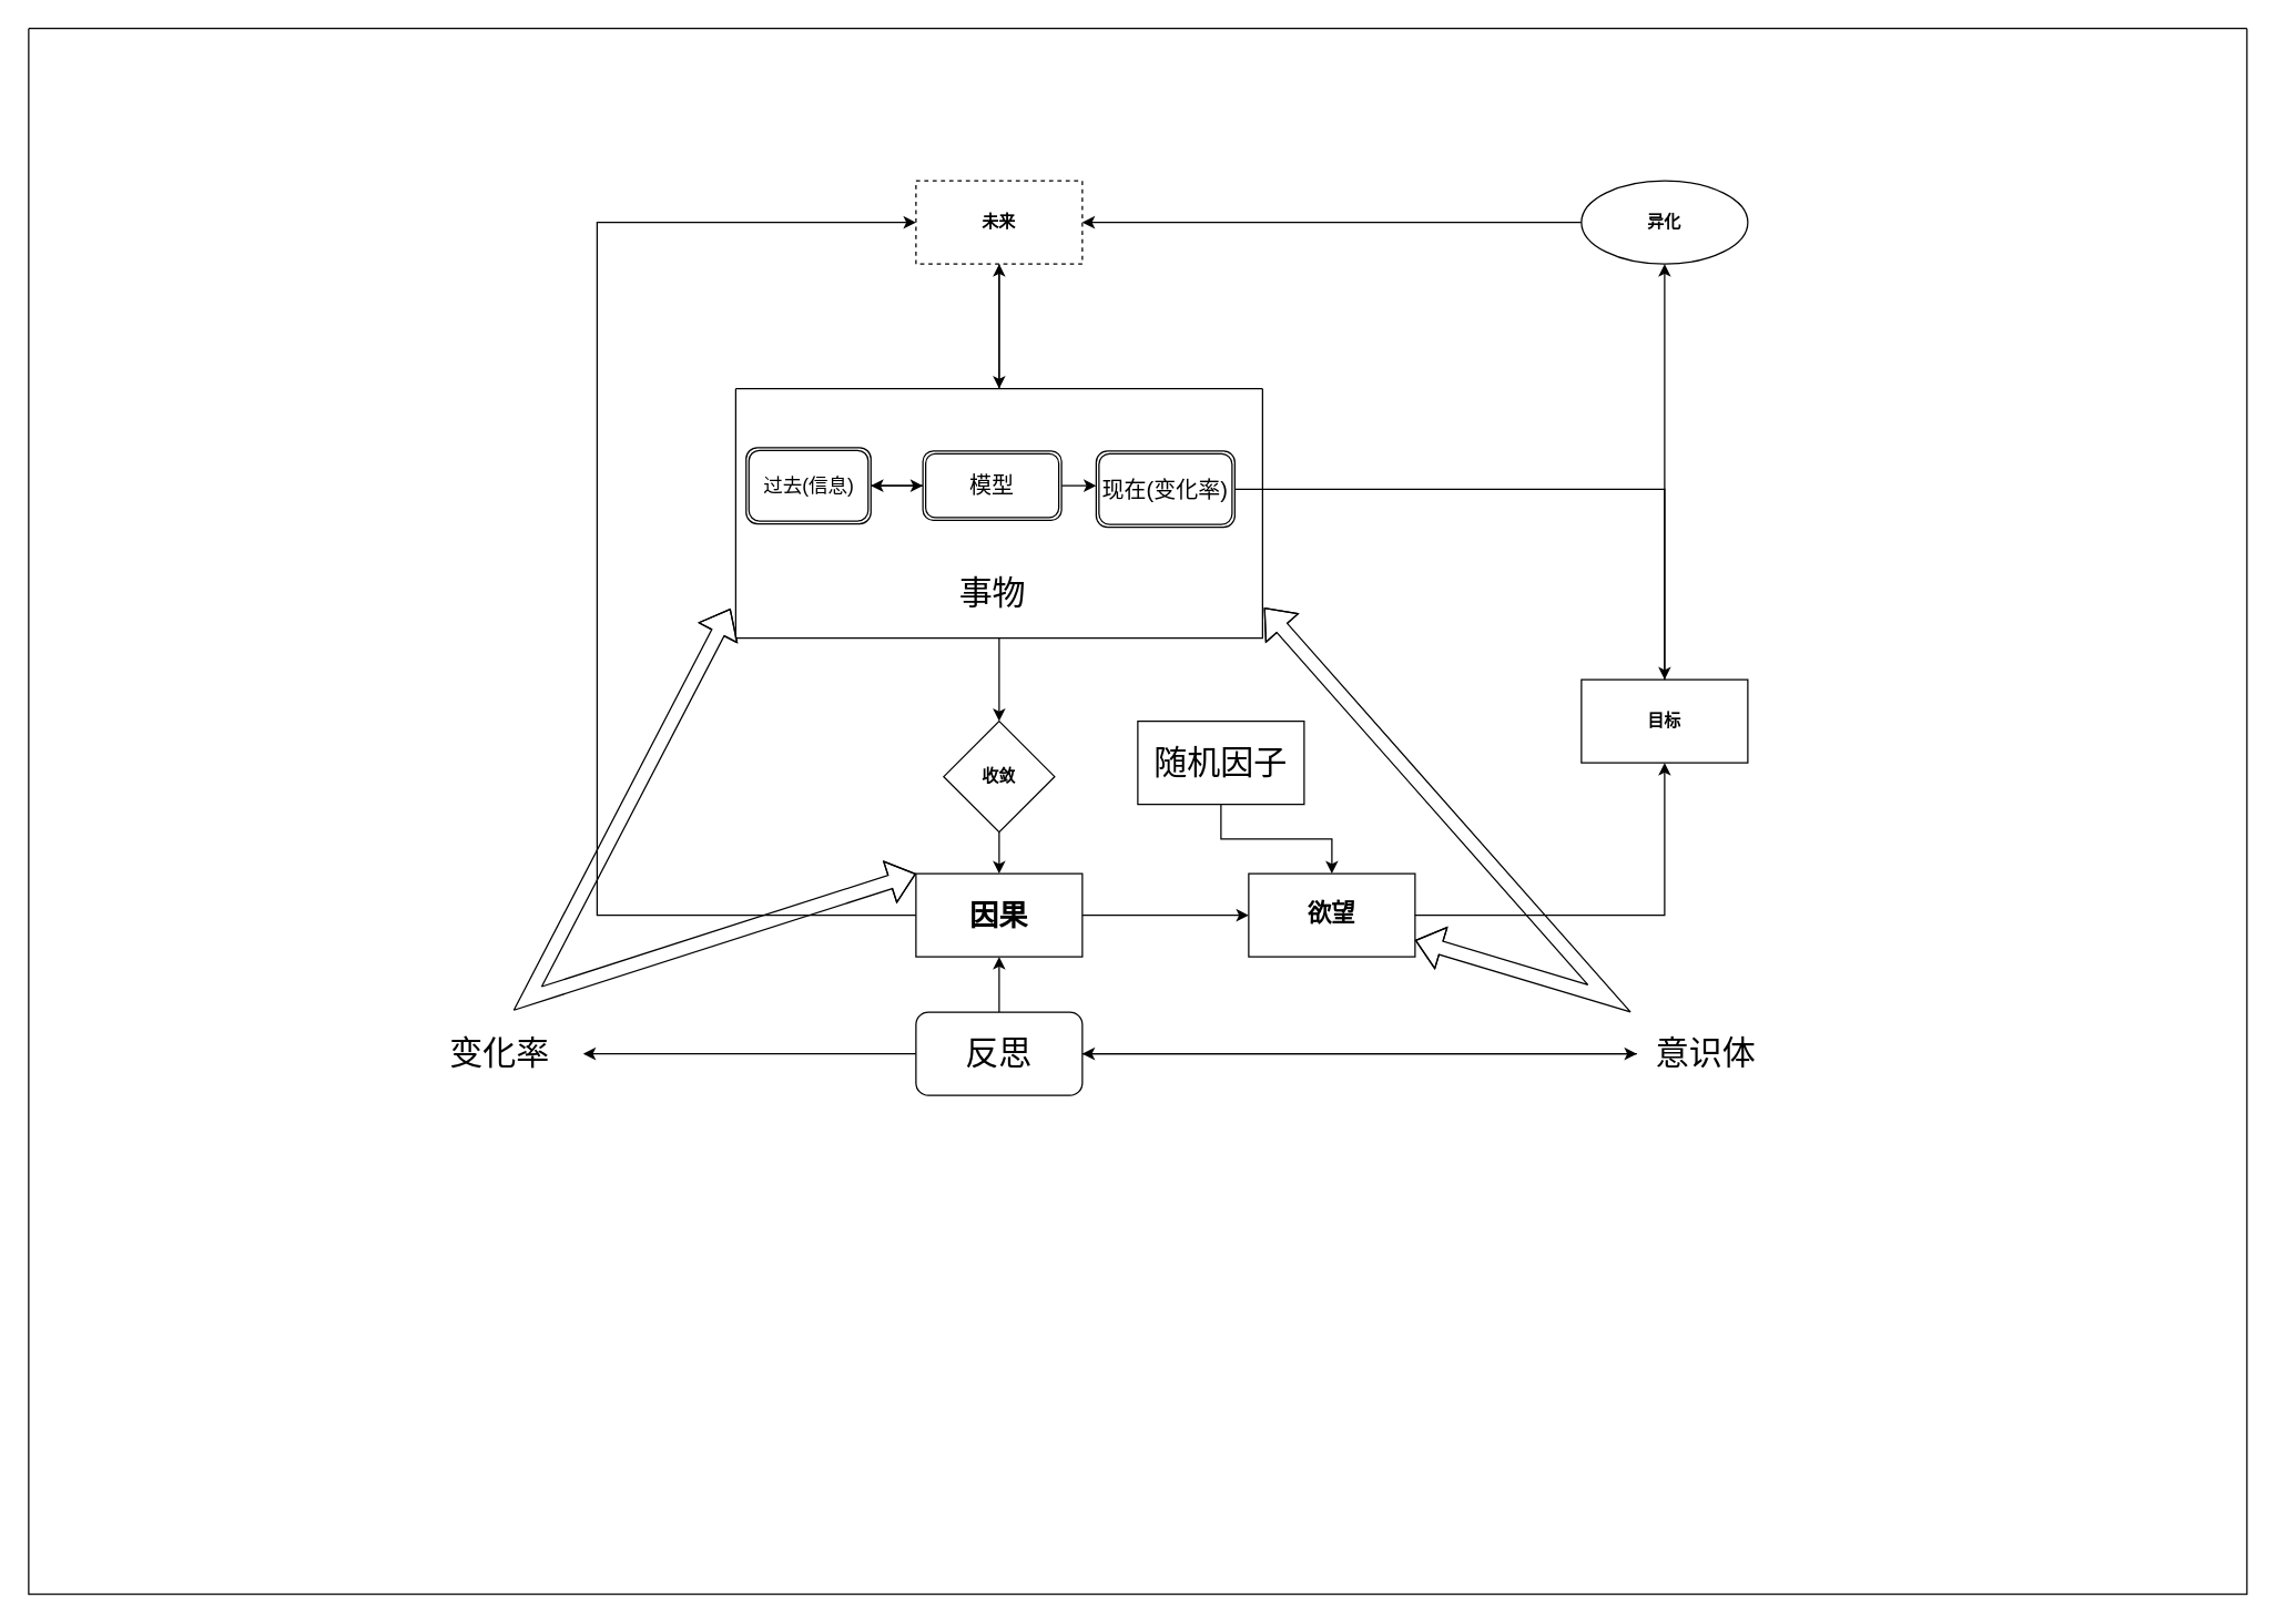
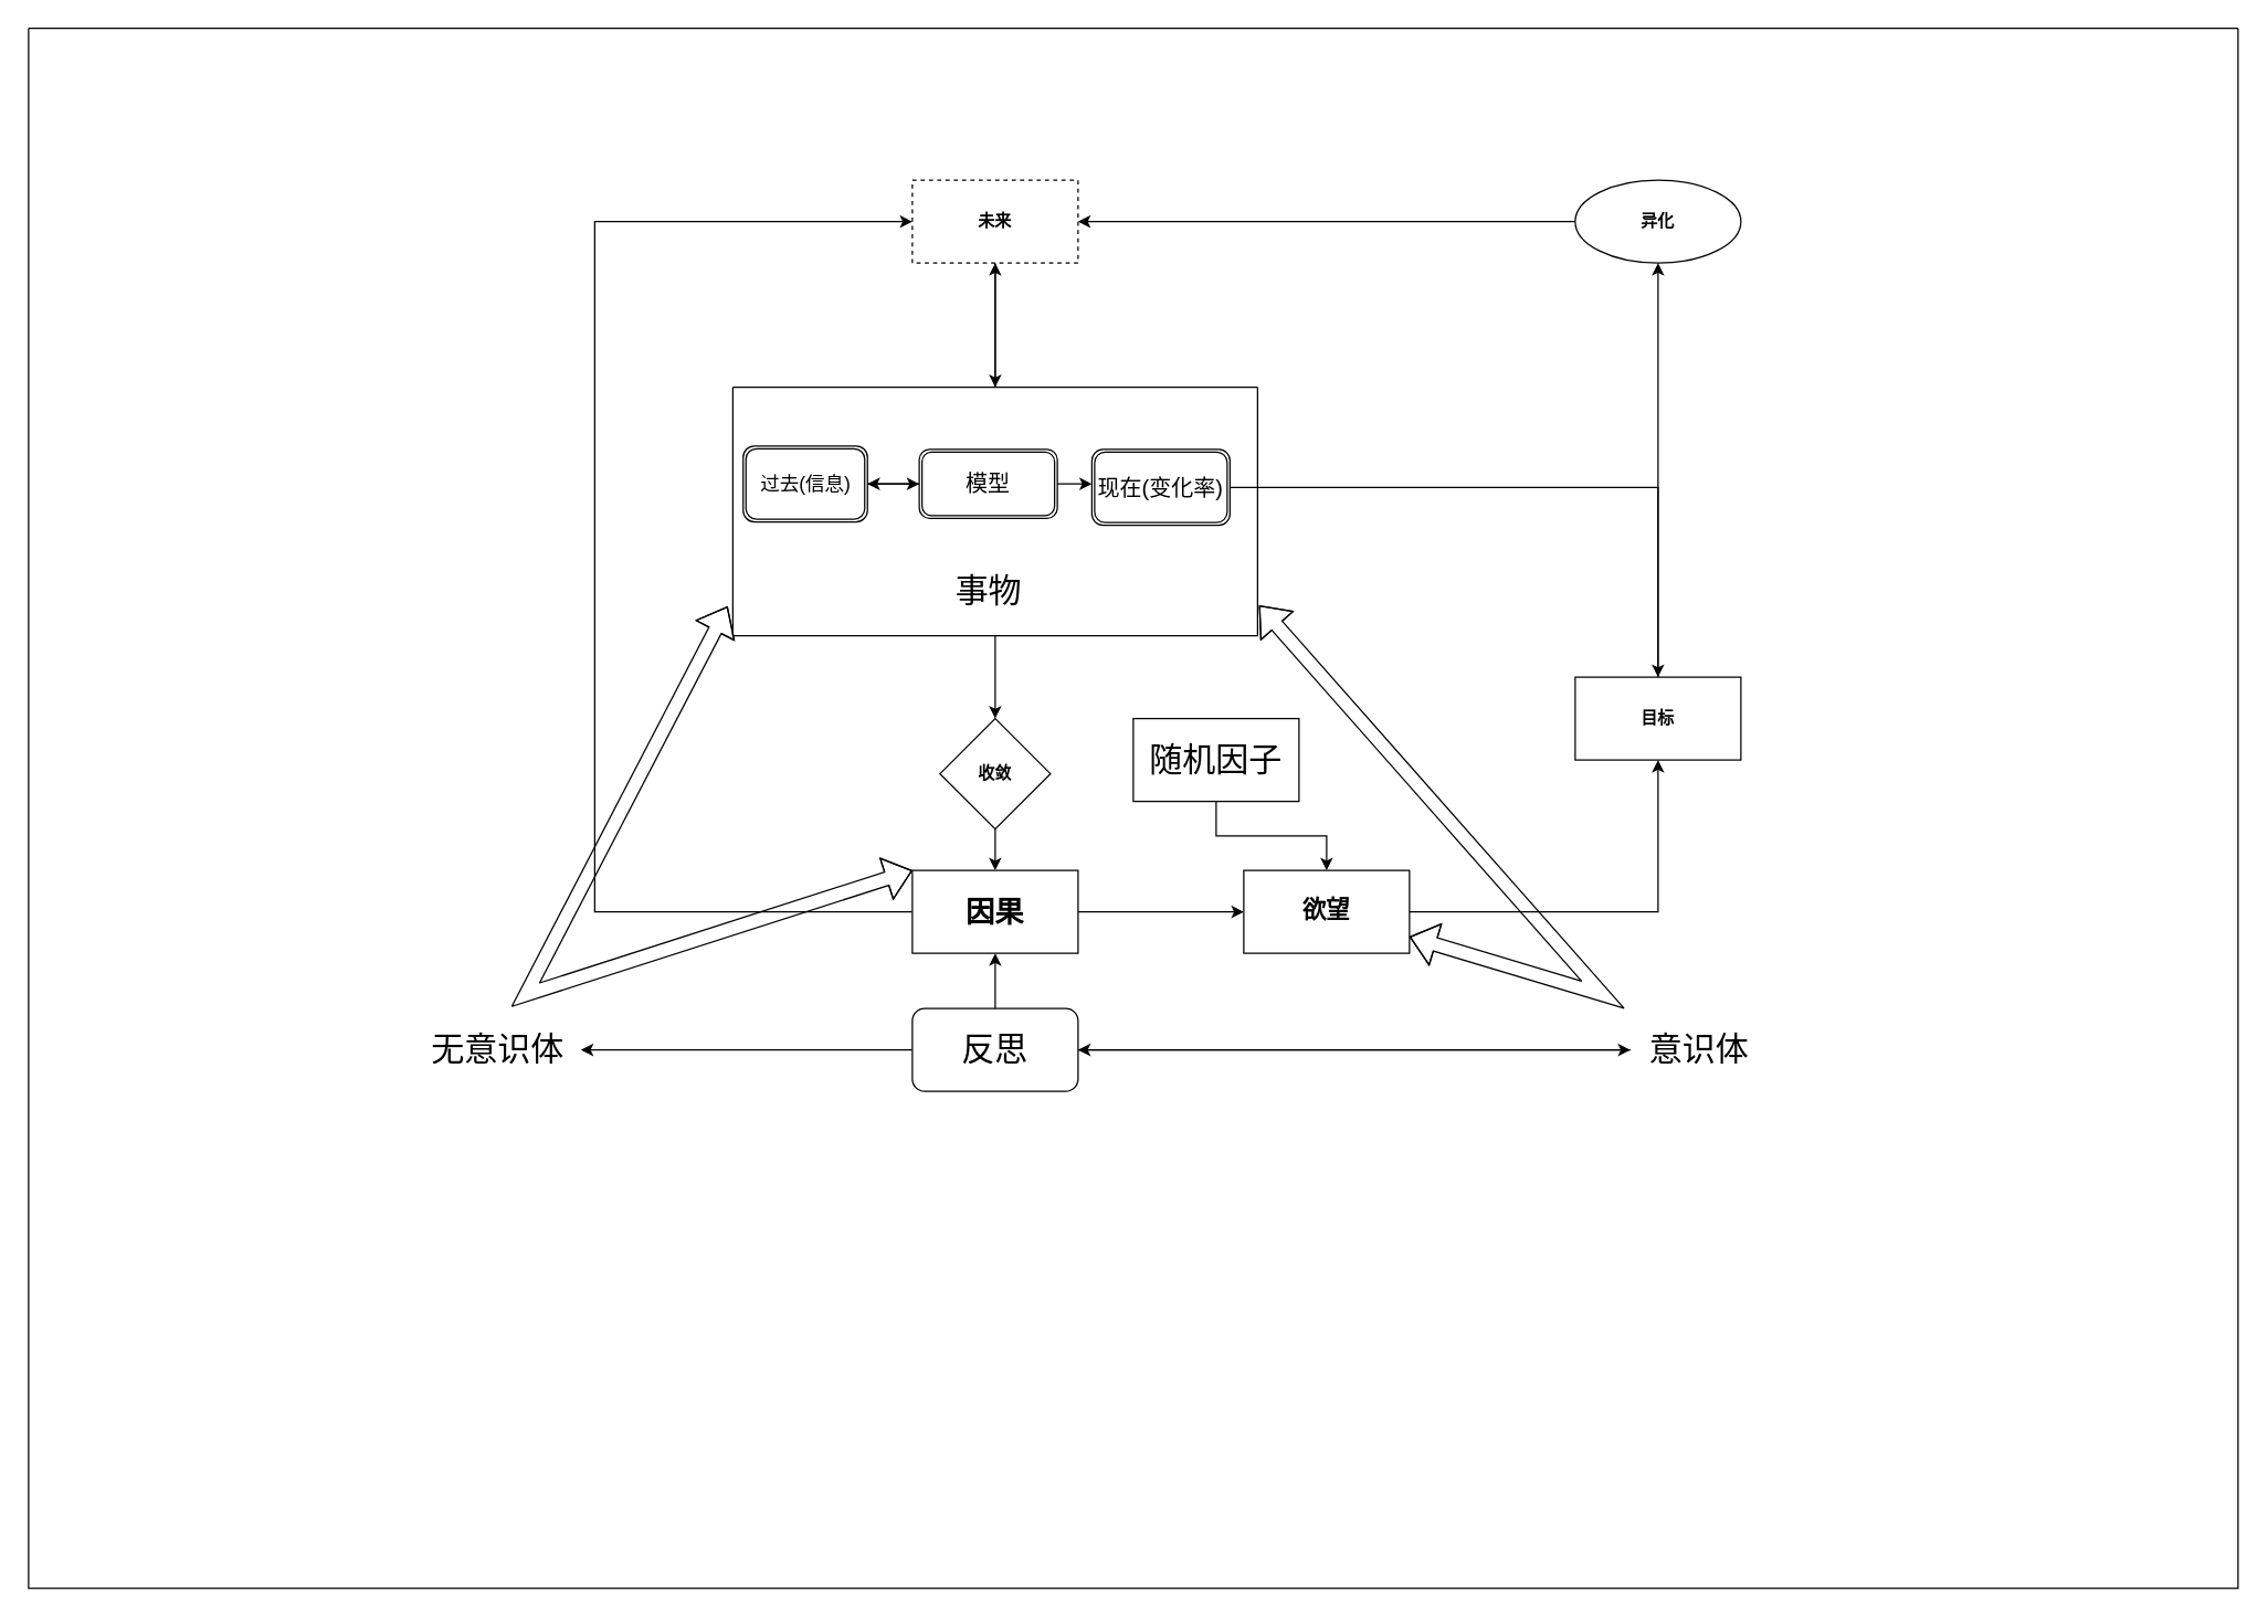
- <mxCell id="31" value="变化率" style="text;html=1;strokeColor=none;fillColor=none;align=center;verticalAlign=middle;whiteSpace=wrap;rounded=0;fontSize=24;" parent="2" vertex="1"><mxGeometry x="280" y="730" width="120" height="20" as="geometry" /></mxCell>
+ <mxCell id="31" value="无意识体" style="text;html=1;strokeColor=none;fillColor=none;align=center;verticalAlign=middle;whiteSpace=wrap;rounded=0;fontSize=24;" parent="2" vertex="1"><mxGeometry x="280" y="730" width="120" height="20" as="geometry" /></mxCell>
